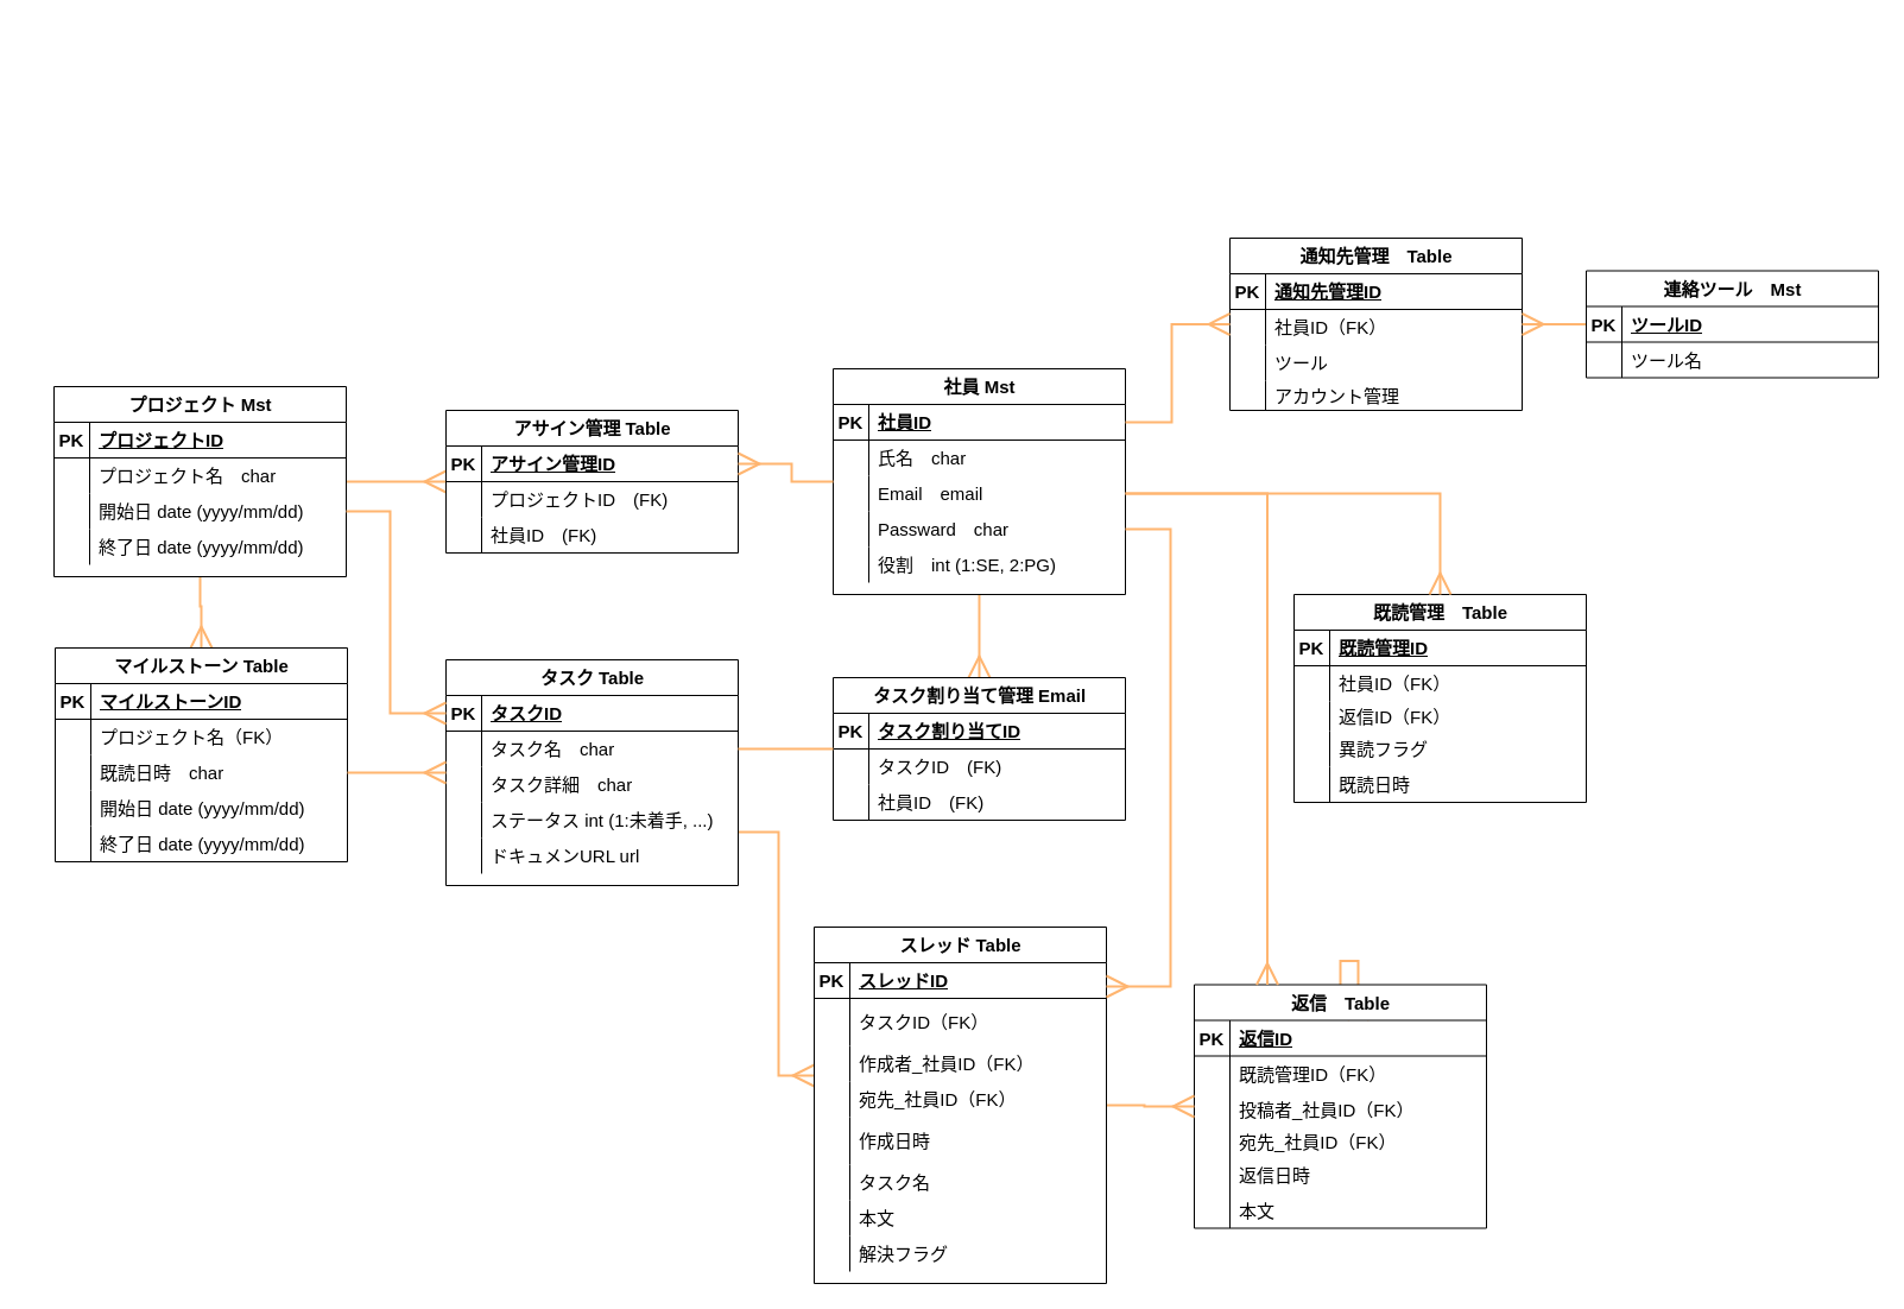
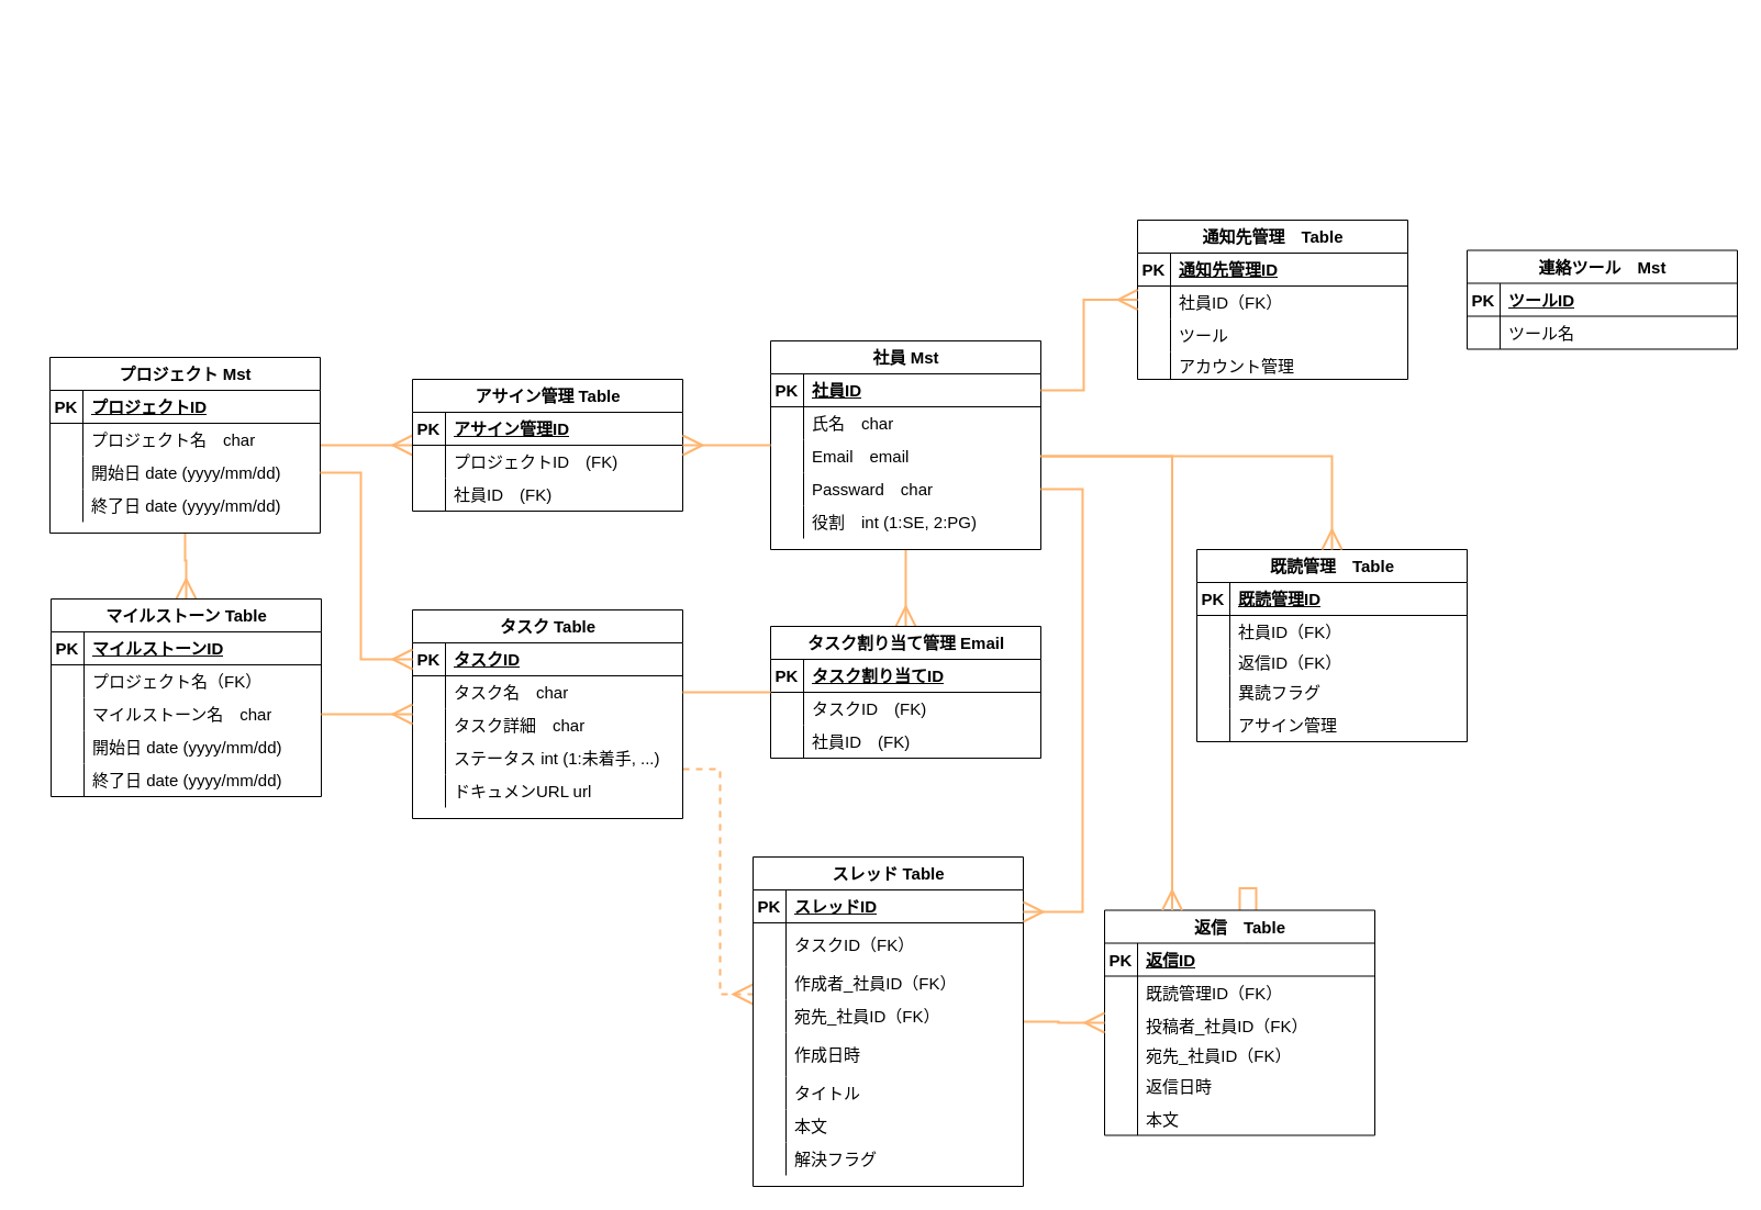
- <mxCell id="170" style="edgeStyle=orthogonalEdgeStyle;rounded=0;orthogonalLoop=1;jettySize=auto;html=1;strokeColor=#FFB570;strokeWidth=2;endArrow=ERmany;endFill=0;endSize=15;" parent="1" source="171" target="157" edge="1"><mxGeometry relative="1" as="geometry" /></mxCell>
- <mxCell id="80" style="edgeStyle=orthogonalEdgeStyle;rounded=0;orthogonalLoop=1;jettySize=auto;html=1;strokeWidth=2;strokeColor=#FFB570;endSize=15;endArrow=ERmany;endFill=0;" parent="1" source="64" target="54" edge="1"><mxGeometry relative="1" as="geometry" /></mxCell>
+ <mxCell id="80" style="edgeStyle=orthogonalEdgeStyle;rounded=0;orthogonalLoop=1;jettySize=auto;html=1;strokeWidth=2;strokeColor=#FFB570;endSize=15;endArrow=ERmany;endFill=0;" parent="1" source="64" target="51" edge="1"><mxGeometry relative="1" as="geometry" /></mxCell>
- <mxCell id="27" value="&lt;span style=&quot;font-size: 15px;&quot;&gt;既読日時　char&lt;br&gt;&lt;/span&gt;" style="shape=partialRectangle;connectable=0;fillColor=none;top=0;left=0;bottom=0;right=0;align=left;spacingLeft=6;overflow=hidden;whiteSpace=wrap;html=1;" parent="25" vertex="1"><mxGeometry x="30" width="216" height="30" as="geometry"><mxRectangle width="216" height="30" as="alternateBounds" /></mxGeometry></mxCell>
+ <mxCell id="27" value="&lt;span style=&quot;font-size: 15px;&quot;&gt;マイルストーン名　char&lt;br&gt;&lt;/span&gt;" style="shape=partialRectangle;connectable=0;fillColor=none;top=0;left=0;bottom=0;right=0;align=left;spacingLeft=6;overflow=hidden;whiteSpace=wrap;html=1;" parent="25" vertex="1"><mxGeometry x="30" width="216" height="30" as="geometry"><mxRectangle width="216" height="30" as="alternateBounds" /></mxGeometry></mxCell>
- <mxCell id="155" value="&lt;span style=&quot;font-size: 15px;&quot;&gt;既読日時&lt;br&gt;&lt;/span&gt;" style="shape=partialRectangle;connectable=0;fillColor=none;top=0;left=0;bottom=0;right=0;align=left;spacingLeft=6;overflow=hidden;whiteSpace=wrap;html=1;" parent="153" vertex="1"><mxGeometry x="30" width="216" height="30" as="geometry"><mxRectangle width="216" height="30" as="alternateBounds" /></mxGeometry></mxCell>
+ <mxCell id="155" value="&lt;span style=&quot;font-size: 15px;&quot;&gt;アサイン管理&lt;br&gt;&lt;/span&gt;" style="shape=partialRectangle;connectable=0;fillColor=none;top=0;left=0;bottom=0;right=0;align=left;spacingLeft=6;overflow=hidden;whiteSpace=wrap;html=1;" parent="153" vertex="1"><mxGeometry x="30" width="216" height="30" as="geometry"><mxRectangle width="216" height="30" as="alternateBounds" /></mxGeometry></mxCell>
- <mxCell id="34" style="edgeStyle=orthogonalEdgeStyle;rounded=0;orthogonalLoop=1;jettySize=auto;html=1;strokeWidth=2;strokeColor=#FFB570;endArrow=ERmany;endFill=0;endSize=15;" parent="1" source="35" target="113" edge="1"><mxGeometry relative="1" as="geometry"><Array as="points"><mxPoint x="655" y="700" /><mxPoint x="655" y="905" /></Array></mxGeometry></mxCell>
+ <mxCell id="34" style="edgeStyle=orthogonalEdgeStyle;rounded=0;orthogonalLoop=1;jettySize=auto;html=1;strokeWidth=2;strokeColor=#FFB570;endArrow=ERmany;endFill=0;endSize=15;dashed=1;" parent="1" source="35" target="113" edge="1"><mxGeometry relative="1" as="geometry"><Array as="points"><mxPoint x="655" y="700" /><mxPoint x="655" y="905" /></Array></mxGeometry></mxCell>
- <mxCell id="131" value="&lt;span style=&quot;font-size: 15px;&quot;&gt;タスク名&lt;/span&gt;" style="shape=partialRectangle;connectable=0;fillColor=none;top=0;left=0;bottom=0;right=0;align=left;spacingLeft=6;overflow=hidden;whiteSpace=wrap;html=1;" parent="129" vertex="1"><mxGeometry x="30" width="216" height="30" as="geometry"><mxRectangle width="216" height="30" as="alternateBounds" /></mxGeometry></mxCell>
+ <mxCell id="131" value="&lt;span style=&quot;font-size: 15px;&quot;&gt;タイトル&lt;/span&gt;" style="shape=partialRectangle;connectable=0;fillColor=none;top=0;left=0;bottom=0;right=0;align=left;spacingLeft=6;overflow=hidden;whiteSpace=wrap;html=1;" parent="129" vertex="1"><mxGeometry x="30" width="216" height="30" as="geometry"><mxRectangle width="216" height="30" as="alternateBounds" /></mxGeometry></mxCell>
